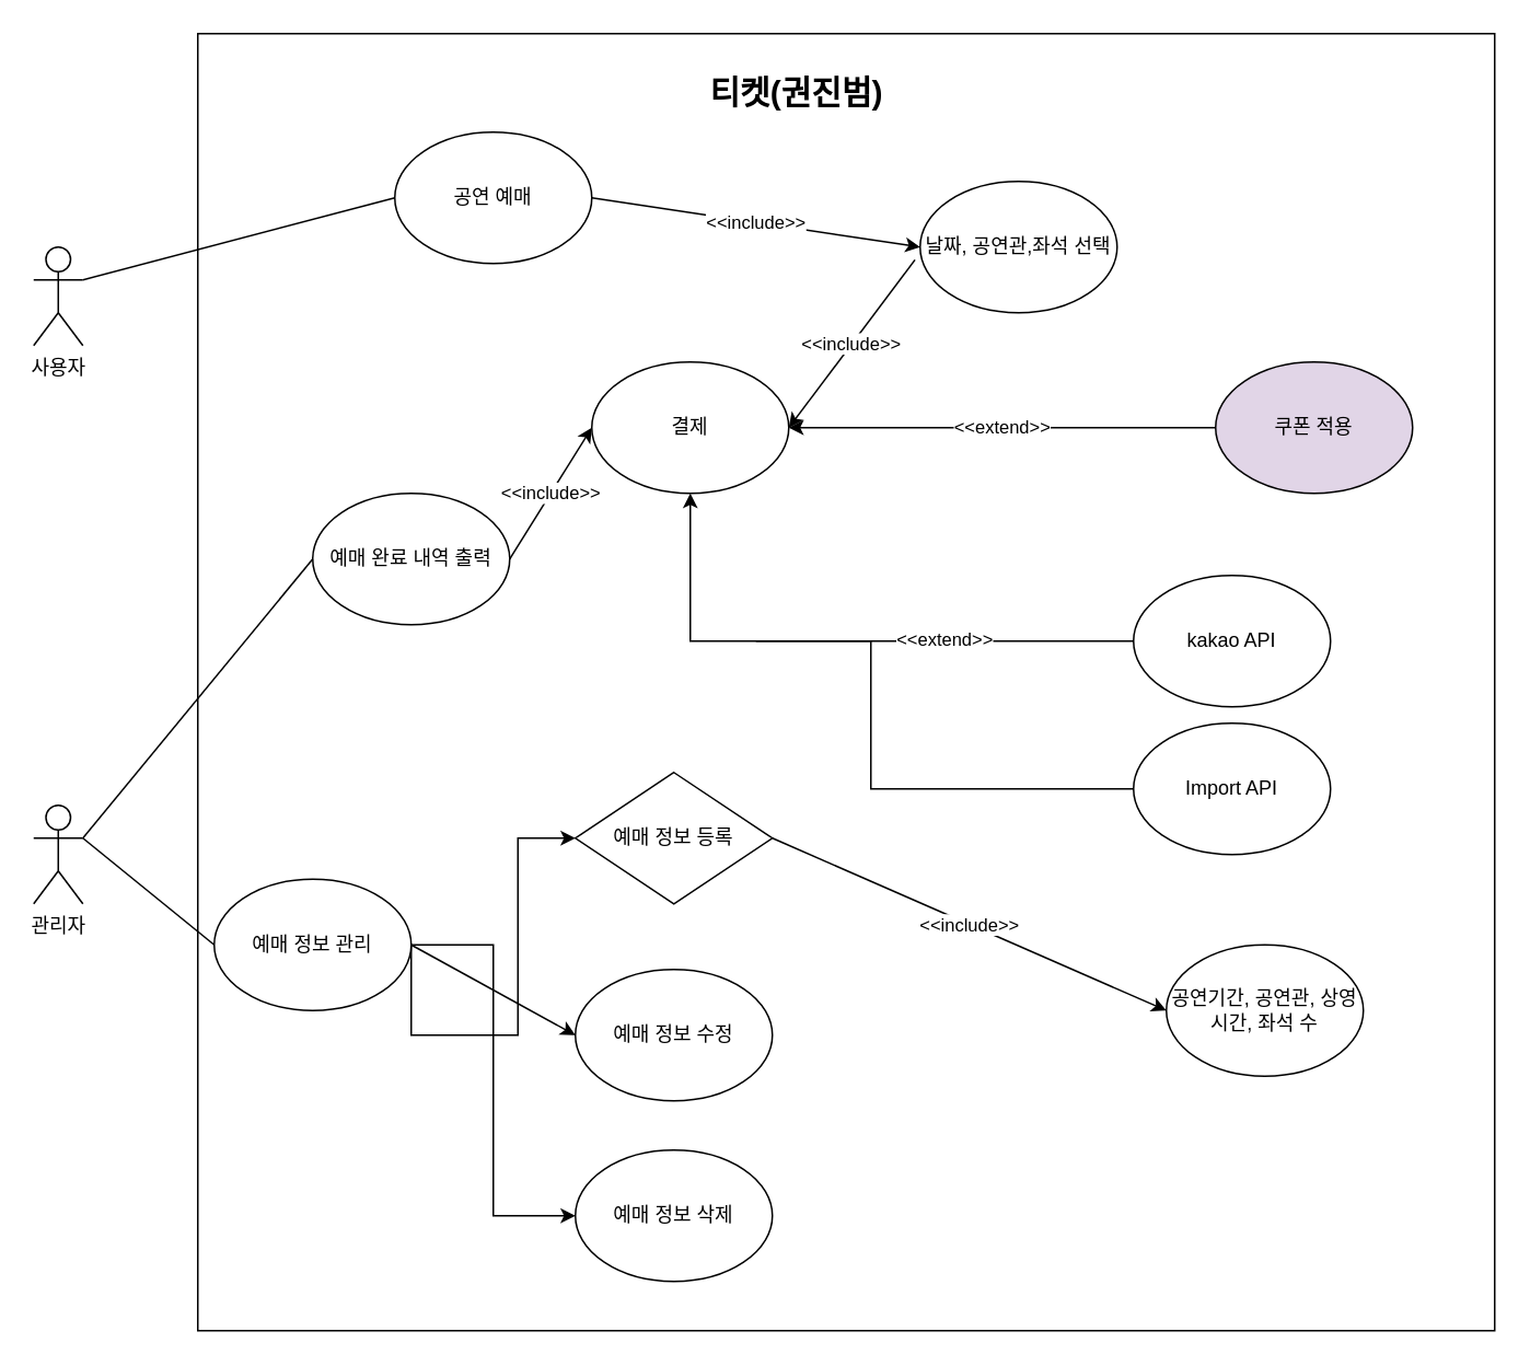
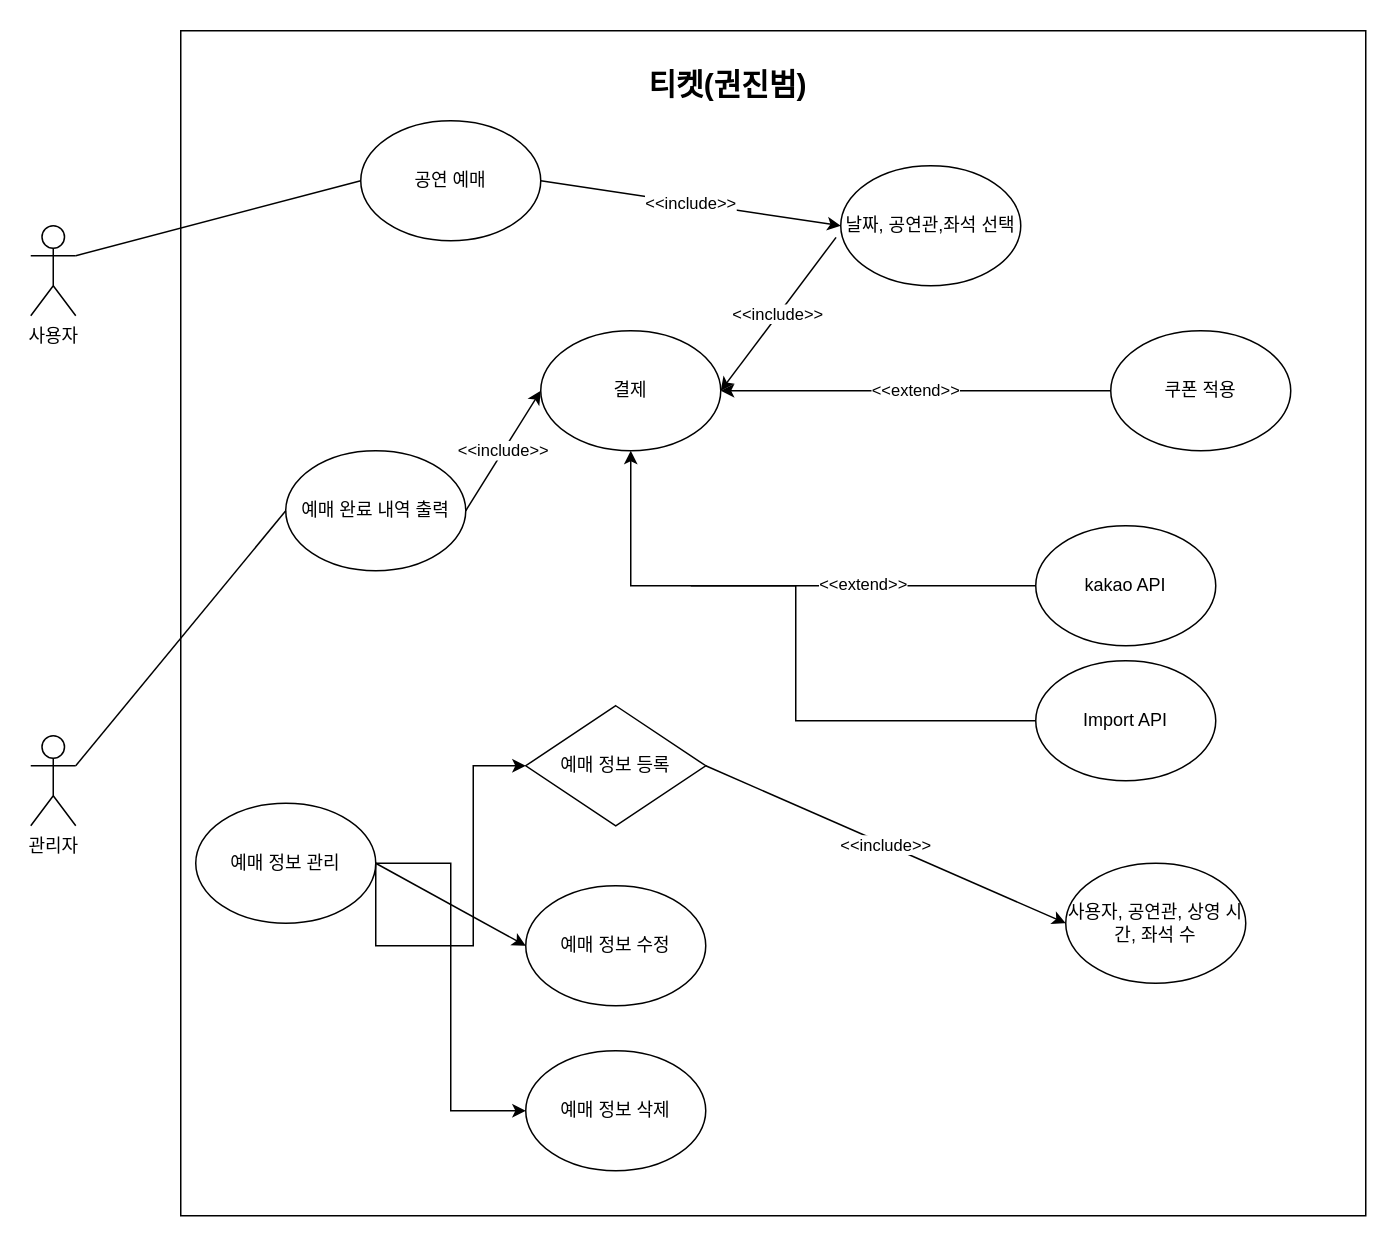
- <mxCell id="11" value="쿠폰 적용" style="ellipse;whiteSpace=wrap;html=1;fillColor=#e1d5e7;" vertex="1" parent="1"><mxGeometry x="740" y="220" width="120" height="80" as="geometry" /></mxCell>
+ <mxCell id="11" value="쿠폰 적용" style="ellipse;whiteSpace=wrap;html=1;" vertex="1" parent="1"><mxGeometry x="740" y="220" width="120" height="80" as="geometry" /></mxCell>
- <mxCell id="13" style="rounded=0;orthogonalLoop=1;jettySize=auto;html=1;exitX=1;exitY=0.333;exitDx=0;exitDy=0;exitPerimeter=0;entryX=0;entryY=0.5;entryDx=0;entryDy=0;endArrow=none;endFill=0;" edge="1" parent="1" source="14" target="15"><mxGeometry relative="1" as="geometry" /></mxCell>
- <mxCell id="17" value="공연기간, 공연관, 상영 시간, 좌석 수" style="ellipse;whiteSpace=wrap;html=1;" vertex="1" parent="1"><mxGeometry x="710" y="575" width="120" height="80" as="geometry" /></mxCell>
+ <mxCell id="17" value="사용자, 공연관, 상영 시간, 좌석 수" style="ellipse;whiteSpace=wrap;html=1;" vertex="1" parent="1"><mxGeometry x="710" y="575" width="120" height="80" as="geometry" /></mxCell>
